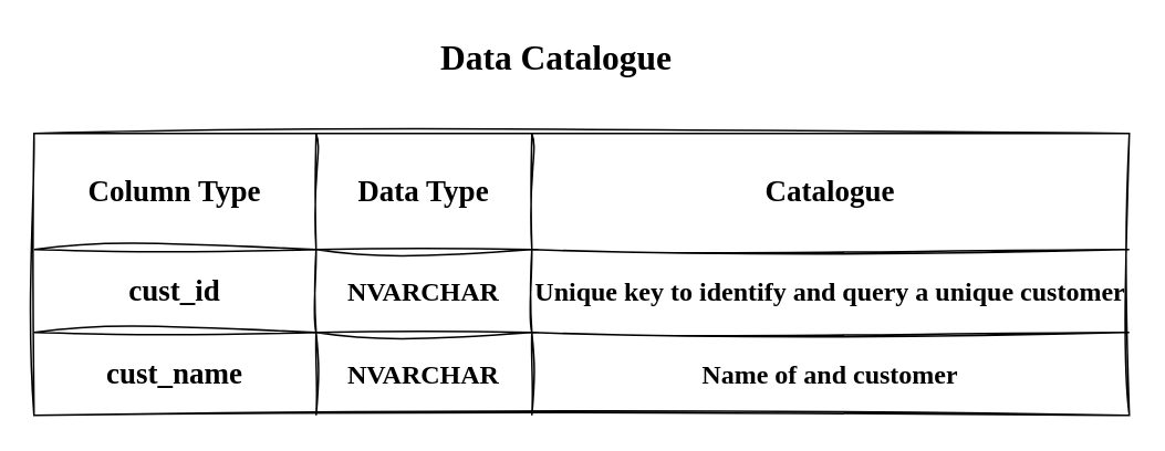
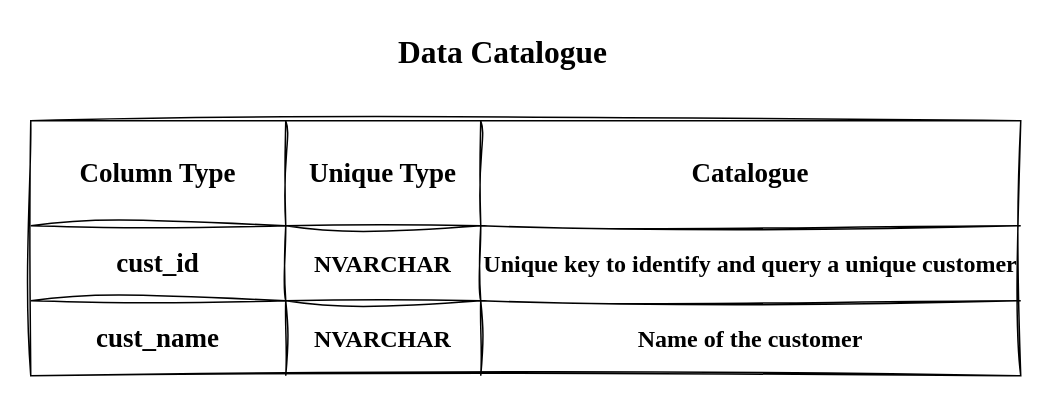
- <mxCell id="5" value="&lt;b&gt;&lt;font style=&quot;font-size: 18px;&quot; face=&quot;Comic Sans MS&quot;&gt;Data Type&lt;/font&gt;&lt;/b&gt;" style="shape=partialRectangle;html=1;whiteSpace=wrap;connectable=0;strokeColor=inherit;overflow=hidden;fillColor=none;top=0;left=0;bottom=0;right=0;pointerEvents=1;fontSize=16;" vertex="1" parent="3"><mxGeometry x="170" width="130" height="70" as="geometry"><mxRectangle width="130" height="70" as="alternateBounds" /></mxGeometry></mxCell>
+ <mxCell id="5" value="&lt;b&gt;&lt;font style=&quot;font-size: 18px;&quot; face=&quot;Comic Sans MS&quot;&gt;Unique Type&lt;/font&gt;&lt;/b&gt;" style="shape=partialRectangle;html=1;whiteSpace=wrap;connectable=0;strokeColor=inherit;overflow=hidden;fillColor=none;top=0;left=0;bottom=0;right=0;pointerEvents=1;fontSize=16;" vertex="1" parent="3"><mxGeometry x="170" width="130" height="70" as="geometry"><mxRectangle width="130" height="70" as="alternateBounds" /></mxGeometry></mxCell>
- <mxCell id="14" value="&lt;font face=&quot;Comic Sans MS&quot;&gt;&lt;b&gt;Name of and customer&lt;/b&gt;&lt;/font&gt;" style="shape=partialRectangle;html=1;whiteSpace=wrap;connectable=0;strokeColor=inherit;overflow=hidden;fillColor=none;top=0;left=0;bottom=0;right=0;pointerEvents=1;fontSize=16;" vertex="1" parent="11"><mxGeometry x="300" width="360" height="50" as="geometry"><mxRectangle width="360" height="50" as="alternateBounds" /></mxGeometry></mxCell>
+ <mxCell id="14" value="&lt;font face=&quot;Comic Sans MS&quot;&gt;&lt;b&gt;Name of the customer&lt;/b&gt;&lt;/font&gt;" style="shape=partialRectangle;html=1;whiteSpace=wrap;connectable=0;strokeColor=inherit;overflow=hidden;fillColor=none;top=0;left=0;bottom=0;right=0;pointerEvents=1;fontSize=16;" vertex="1" parent="11"><mxGeometry x="300" width="360" height="50" as="geometry"><mxRectangle width="360" height="50" as="alternateBounds" /></mxGeometry></mxCell>
